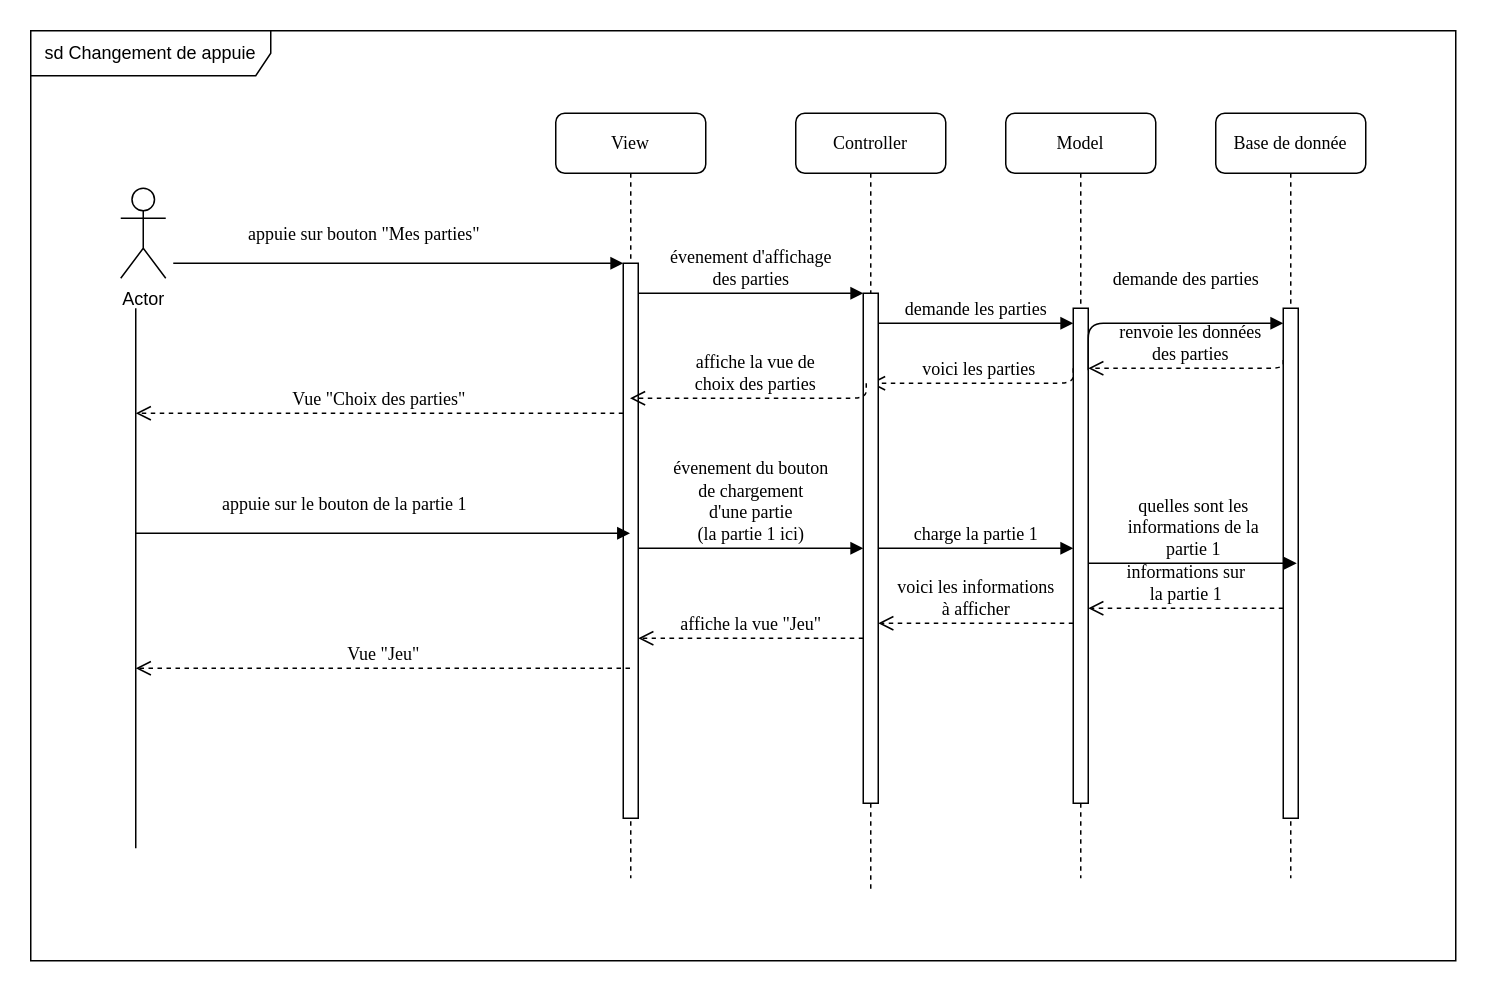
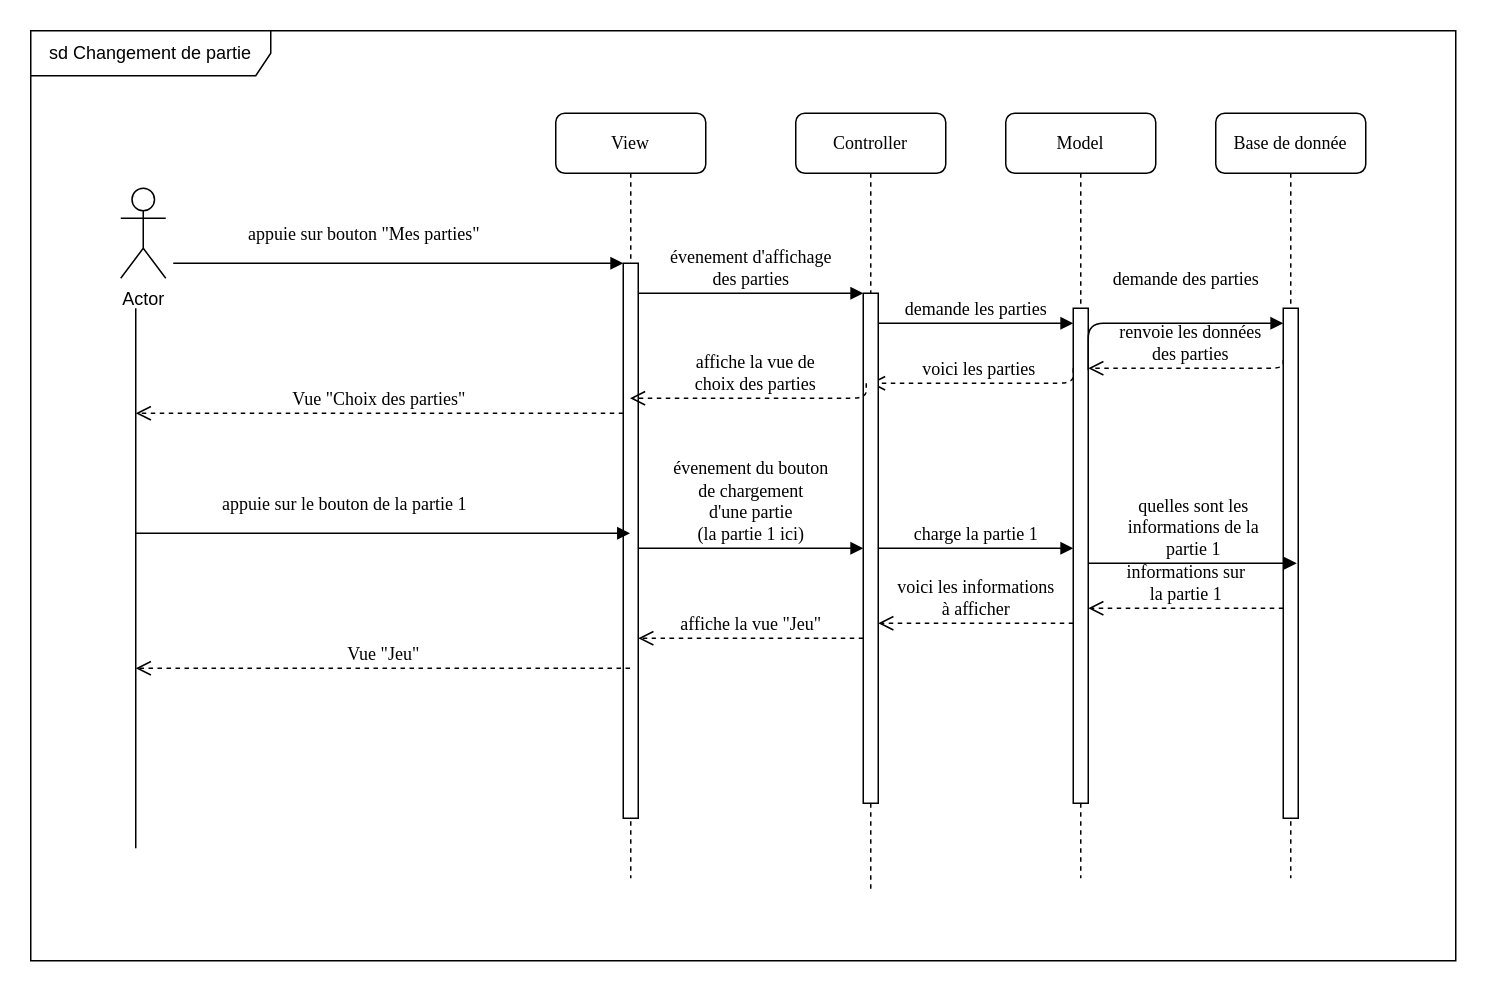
- <mxCell id="28" value="sd Changement de appuie" style="shape=umlFrame;whiteSpace=wrap;html=1;width=160;height=30;" parent="1" vertex="1"><mxGeometry x="20" y="20" width="950" height="620" as="geometry" /></mxCell>
+ <mxCell id="28" value="sd Changement de partie" style="shape=umlFrame;whiteSpace=wrap;html=1;width=160;height=30;" parent="1" vertex="1"><mxGeometry x="20" y="20" width="950" height="620" as="geometry" /></mxCell>
